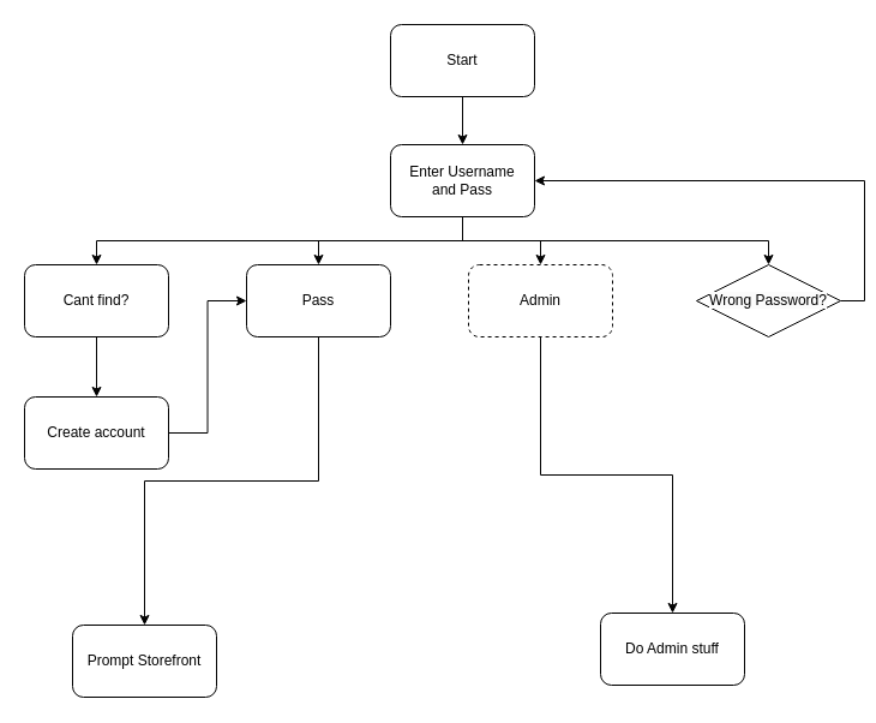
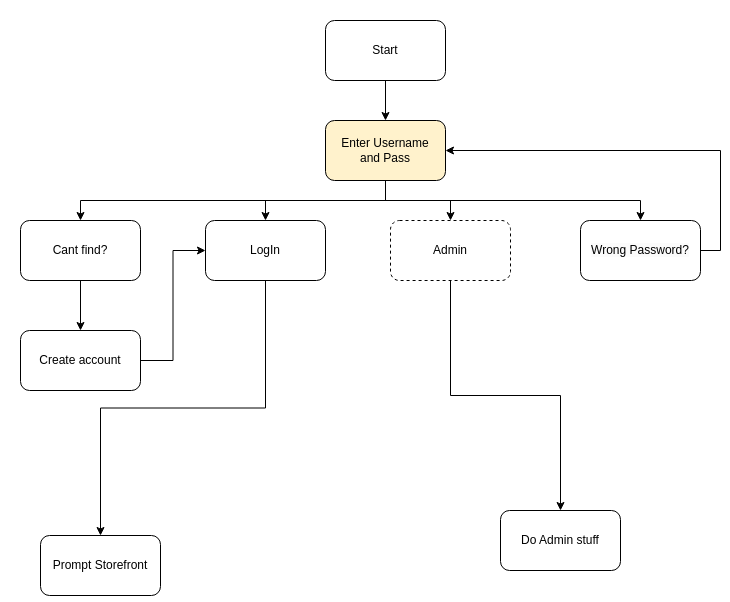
- <mxCell id="8" value="Enter Username&lt;br&gt;and Pass" style="rounded=1;whiteSpace=wrap;html=1;" vertex="1" parent="1"><mxGeometry x="325" y="120" width="120" height="60" as="geometry" /></mxCell>
+ <mxCell id="8" value="Enter Username&lt;br&gt;and Pass" style="rounded=1;whiteSpace=wrap;html=1;fillColor=#fff2cc;" vertex="1" parent="1"><mxGeometry x="325" y="120" width="120" height="60" as="geometry" /></mxCell>
- <mxCell id="12" value="Pass" style="rounded=1;whiteSpace=wrap;html=1;" vertex="1" parent="1"><mxGeometry x="205" y="220" width="120" height="60" as="geometry" /></mxCell>
+ <mxCell id="12" value="LogIn" style="rounded=1;whiteSpace=wrap;html=1;" vertex="1" parent="1"><mxGeometry x="205" y="220" width="120" height="60" as="geometry" /></mxCell>
- <mxCell id="18" value="&lt;span style=&quot;color: rgb(0, 0, 0); font-family: Helvetica; font-size: 12px; font-style: normal; font-variant-ligatures: normal; font-variant-caps: normal; font-weight: 400; letter-spacing: normal; orphans: 2; text-align: center; text-indent: 0px; text-transform: none; widows: 2; word-spacing: 0px; -webkit-text-stroke-width: 0px; background-color: rgb(251, 251, 251); text-decoration-thickness: initial; text-decoration-style: initial; text-decoration-color: initial; float: none; display: inline !important;&quot;&gt;Wrong Password?&lt;/span&gt;" style="rhombus;whiteSpace=wrap;html=1;" vertex="1" parent="1"><mxGeometry x="580" y="220" width="120" height="60" as="geometry" /></mxCell>
+ <mxCell id="18" value="&lt;span style=&quot;color: rgb(0, 0, 0); font-family: Helvetica; font-size: 12px; font-style: normal; font-variant-ligatures: normal; font-variant-caps: normal; font-weight: 400; letter-spacing: normal; orphans: 2; text-align: center; text-indent: 0px; text-transform: none; widows: 2; word-spacing: 0px; -webkit-text-stroke-width: 0px; background-color: rgb(251, 251, 251); text-decoration-thickness: initial; text-decoration-style: initial; text-decoration-color: initial; float: none; display: inline !important;&quot;&gt;Wrong Password?&lt;/span&gt;" style="rounded=1;whiteSpace=wrap;html=1;" vertex="1" parent="1"><mxGeometry x="580" y="220" width="120" height="60" as="geometry" /></mxCell>
- <mxCell id="19" value="Prompt Storefront" style="rounded=1;whiteSpace=wrap;html=1;" vertex="1" parent="1"><mxGeometry x="60" y="520" width="120" height="60" as="geometry" /></mxCell>
+ <mxCell id="19" value="Prompt Storefront" style="rounded=1;whiteSpace=wrap;html=1;" vertex="1" parent="1"><mxGeometry x="40" y="535" width="120" height="60" as="geometry" /></mxCell>
